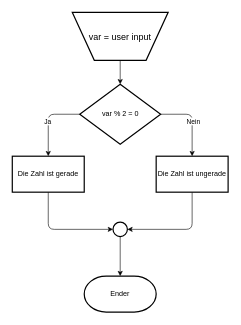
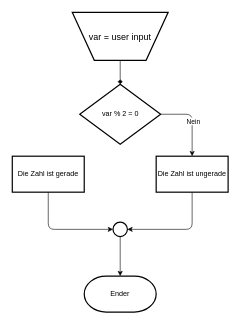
- <mxCell id="2" style="edgeStyle=orthogonalEdgeStyle;orthogonalLoop=1;jettySize=auto;html=1;exitX=0.5;exitY=1;exitDx=0;exitDy=0;entryX=0.5;entryY=0;entryDx=0;entryDy=0;entryPerimeter=0;" edge="1" parent="1" source="3" target="8"><mxGeometry relative="1" as="geometry" /></mxCell>
+ <mxCell id="2" style="edgeStyle=orthogonalEdgeStyle;orthogonalLoop=1;jettySize=auto;html=1;exitX=0.5;exitY=1;exitDx=0;exitDy=0;entryX=0.5;entryY=0;entryDx=0;entryDy=0;entryPerimeter=0;endArrow=diamond;" edge="1" parent="1" source="3" target="8"><mxGeometry relative="1" as="geometry" /></mxCell>
- <mxCell id="4" style="edgeStyle=orthogonalEdgeStyle;orthogonalLoop=1;jettySize=auto;html=1;exitX=0;exitY=0.5;exitDx=0;exitDy=0;exitPerimeter=0;entryX=0.5;entryY=0;entryDx=0;entryDy=0;" edge="1" parent="1" source="8" target="12"><mxGeometry relative="1" as="geometry" /></mxCell>
- <mxCell id="5" value="Ja" style="edgeLabel;html=1;align=center;verticalAlign=middle;resizable=0;points=[];" vertex="1" connectable="0" parent="4"><mxGeometry x="0.053" y="-2" relative="1" as="geometry"><mxPoint as="offset" /></mxGeometry></mxCell>
